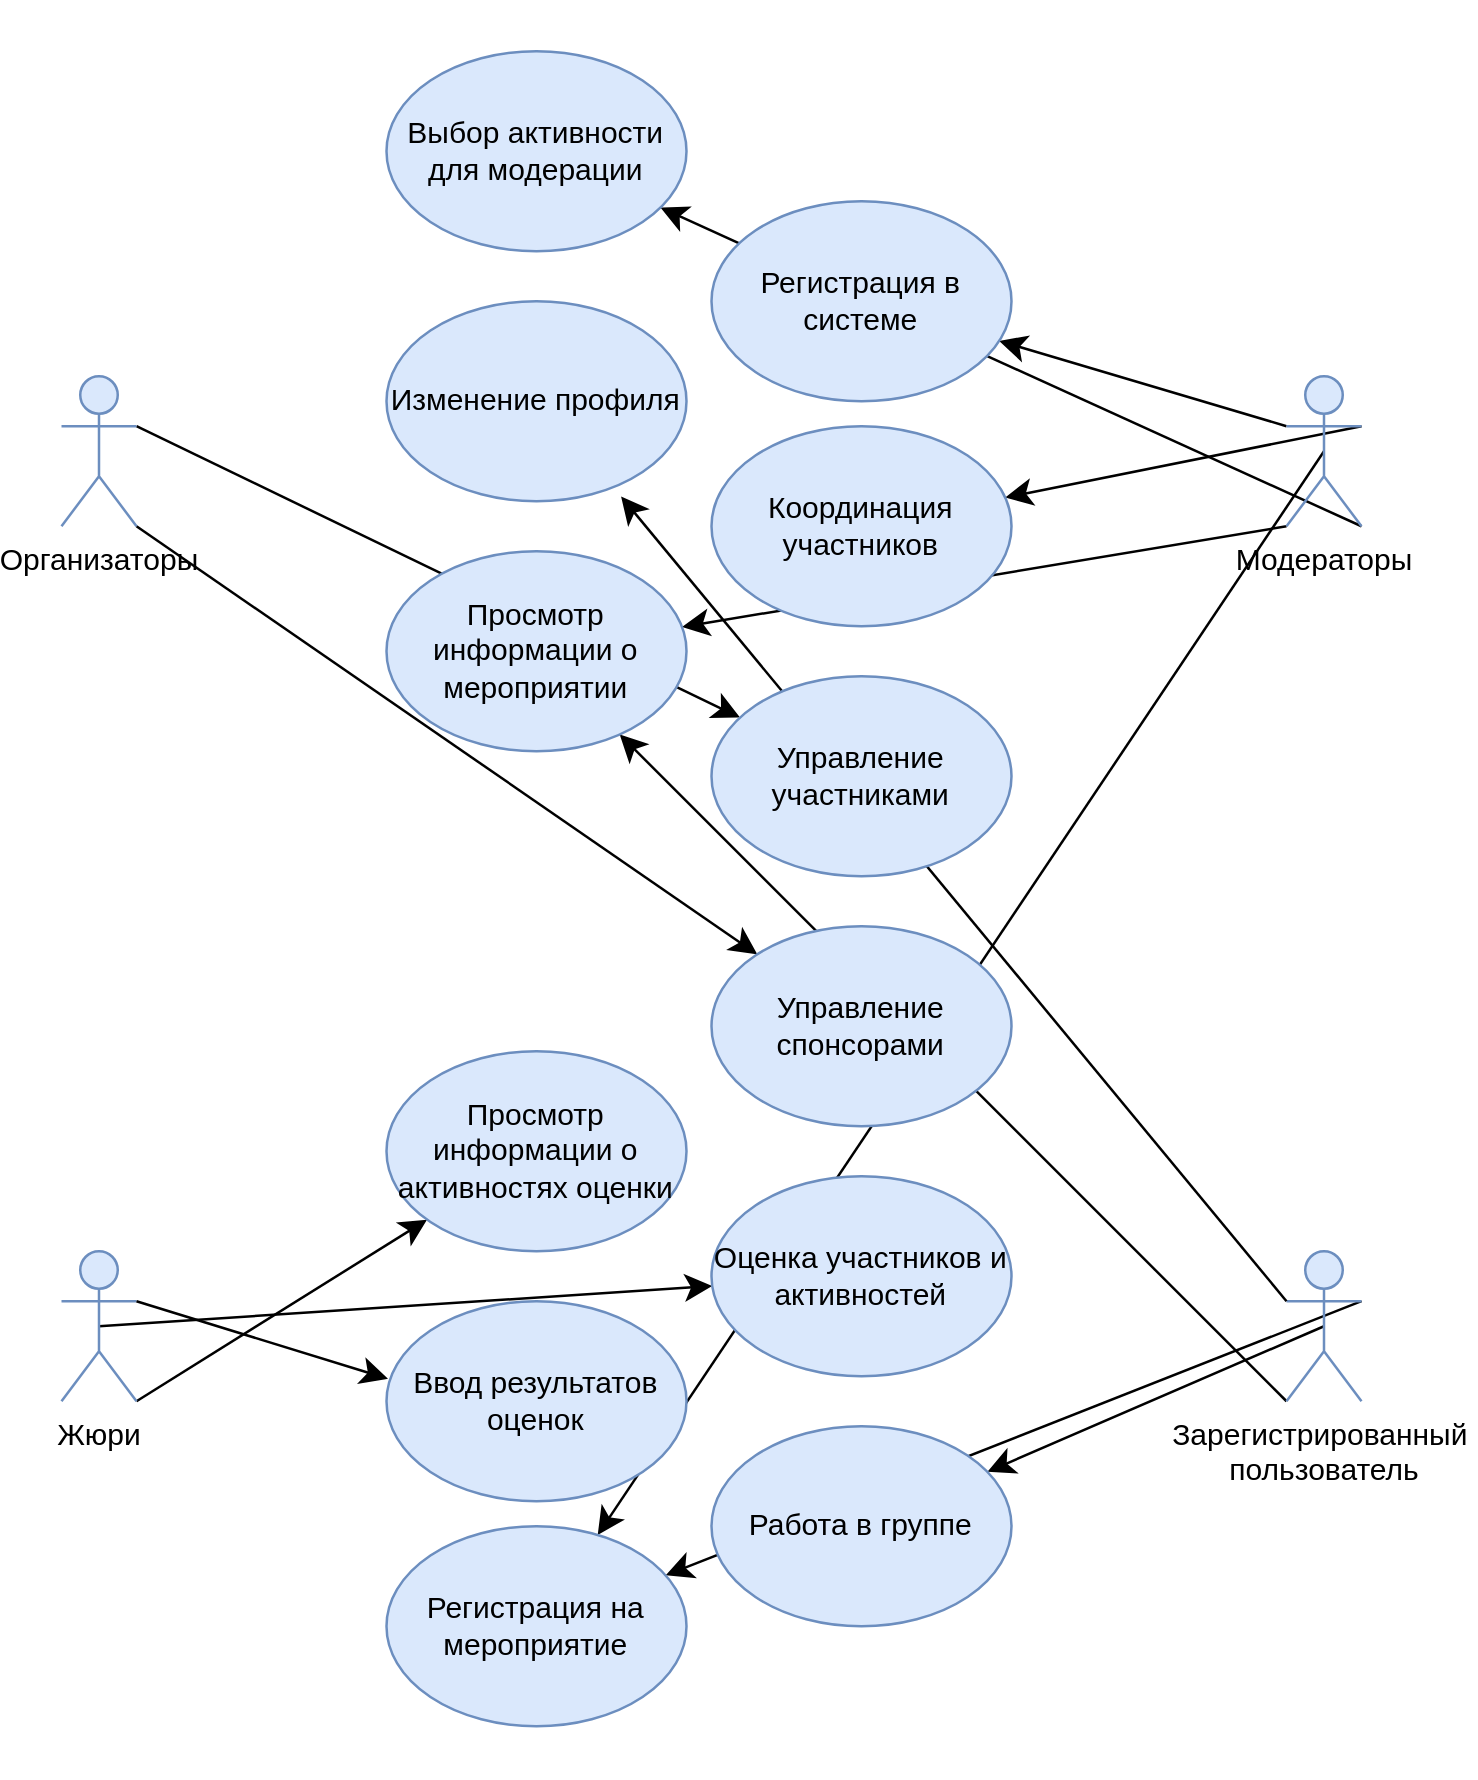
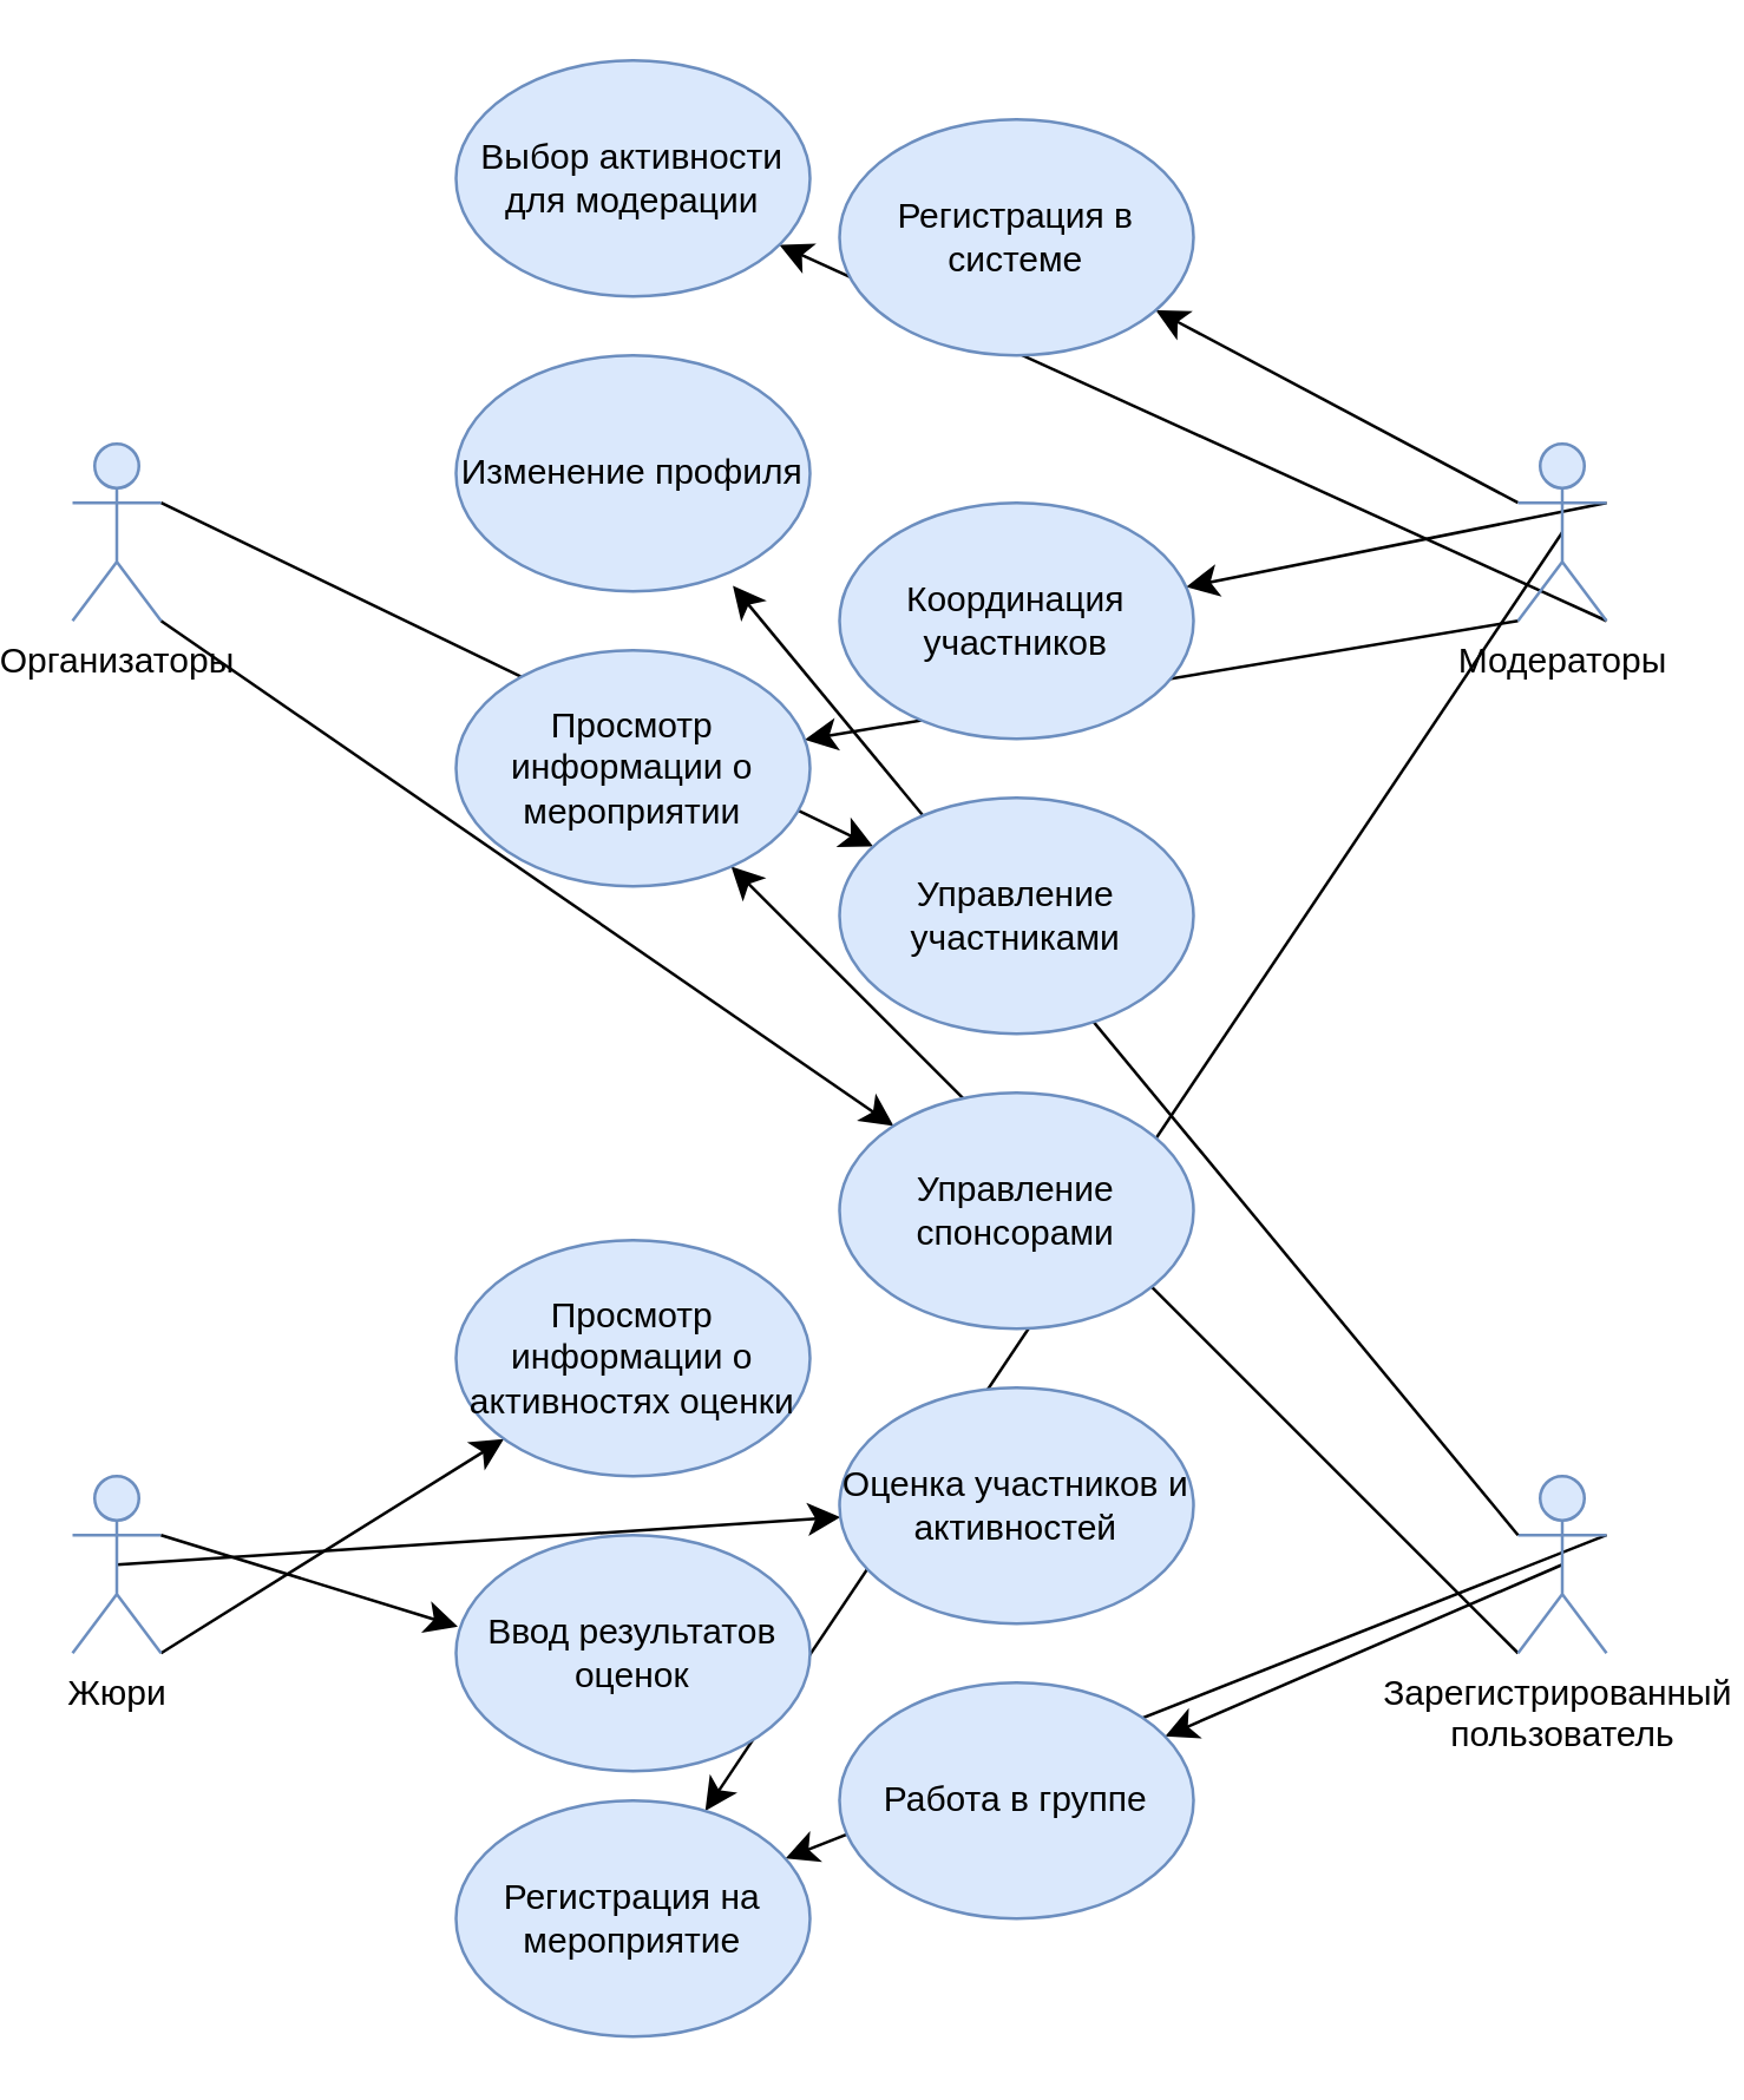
- <mxCell id="19" value="Регистрация в системе" style="ellipse;whiteSpace=wrap;html=1;fillColor=#dae8fc;strokeColor=#6c8ebf;" parent="1" vertex="1"><mxGeometry x="280" y="80" width="120" height="80" as="geometry" /></mxCell>
+ <mxCell id="19" value="Регистрация в системе" style="ellipse;whiteSpace=wrap;html=1;fillColor=#dae8fc;strokeColor=#6c8ebf;" parent="1" vertex="1"><mxGeometry x="280" y="40" width="120" height="80" as="geometry" /></mxCell>
